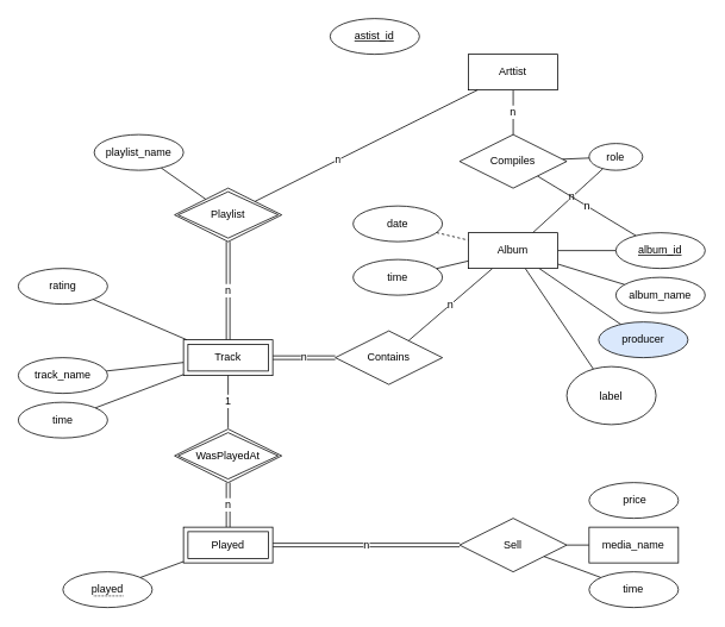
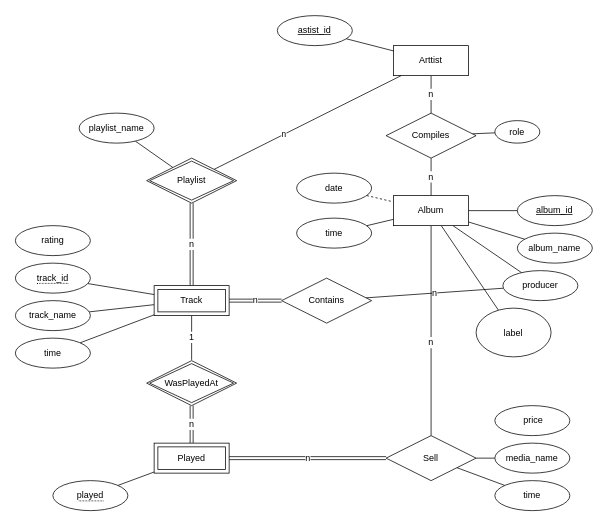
+ <mxCell id="19" style="edgeStyle=none;rounded=0;orthogonalLoop=1;jettySize=auto;html=1;endArrow=none;endFill=0;" parent="1" source="45" target="9" edge="1"><mxGeometry relative="1" as="geometry"><mxPoint x="461.287" y="50.853" as="sourcePoint" /></mxGeometry></mxCell>
- <mxCell id="7" value="n" style="edgeStyle=none;rounded=0;orthogonalLoop=1;jettySize=auto;html=1;endArrow=none;endFill=0;fontSize=12;" parent="1" source="51" target="40" edge="1"><mxGeometry x="0.111" relative="1" as="geometry"><mxPoint as="offset" /><mxPoint x="574.29" y="300" as="sourcePoint" /></mxGeometry></mxCell>
+ <mxCell id="7" value="n" style="edgeStyle=none;rounded=0;orthogonalLoop=1;jettySize=auto;html=1;endArrow=none;endFill=0;fontSize=12;" parent="1" source="51" target="30" edge="1"><mxGeometry x="0.111" relative="1" as="geometry"><mxPoint as="offset" /><mxPoint x="574.29" y="300" as="sourcePoint" /></mxGeometry></mxCell>
- <mxCell id="10" value="n" style="edgeStyle=none;rounded=0;orthogonalLoop=1;jettySize=auto;html=1;endArrow=none;endFill=0;fontSize=12;" parent="1" source="53" target="55" edge="1"><mxGeometry relative="1" as="geometry"><mxPoint x="574.29" y="210" as="sourcePoint" /><mxPoint x="574.29" y="260" as="targetPoint" /></mxGeometry></mxCell>
+ <mxCell id="10" value="n" style="edgeStyle=none;rounded=0;orthogonalLoop=1;jettySize=auto;html=1;endArrow=none;endFill=0;fontSize=12;" parent="1" source="53" target="51" edge="1"><mxGeometry relative="1" as="geometry"><mxPoint x="574.29" y="210" as="sourcePoint" /><mxPoint x="574.29" y="260" as="targetPoint" /></mxGeometry></mxCell>
- <mxCell id="11" value="n" style="edgeStyle=none;rounded=0;orthogonalLoop=1;jettySize=auto;html=1;endArrow=none;endFill=0;fontSize=12;" parent="1" source="12" target="51" edge="1"><mxGeometry relative="1" as="geometry"><mxPoint x="551.075" y="300" as="targetPoint" /></mxGeometry></mxCell>
+ <mxCell id="11" value="n" style="edgeStyle=none;rounded=0;orthogonalLoop=1;jettySize=auto;html=1;endArrow=none;endFill=0;fontSize=12;" parent="1" source="12" target="39" edge="1"><mxGeometry relative="1" as="geometry"><mxPoint x="551.075" y="300" as="targetPoint" /></mxGeometry></mxCell>
- <mxCell id="28" style="edgeStyle=none;rounded=0;orthogonalLoop=1;jettySize=auto;html=1;endArrow=none;endFill=0;" parent="1" source="29" target="46" edge="1"><mxGeometry relative="1" as="geometry"><mxPoint x="208.75" y="380" as="targetPoint" /></mxGeometry></mxCell>
+ <mxCell id="56" value="&lt;span style=&quot;border-bottom: 1px dotted&quot;&gt;track_id&lt;/span&gt;" style="ellipse;whiteSpace=wrap;html=1;align=center;" vertex="1" parent="1"><mxGeometry x="20" y="350" width="100" height="40" as="geometry" /></mxCell>
- <mxCell id="39" value="producer" style="ellipse;whiteSpace=wrap;html=1;align=center;fillColor=#dae8fc;" parent="1" vertex="1"><mxGeometry x="670" y="360" width="100" height="40" as="geometry" /></mxCell>
+ <mxCell id="39" value="producer" style="ellipse;whiteSpace=wrap;html=1;align=center;" parent="1" vertex="1"><mxGeometry x="670" y="360" width="100" height="40" as="geometry" /></mxCell>
+ <mxCell id="17" style="edgeStyle=none;rounded=0;orthogonalLoop=1;jettySize=auto;html=1;endArrow=none;endFill=0;" parent="1" source="56" target="46" edge="1"><mxGeometry relative="1" as="geometry"><mxPoint x="116.6" y="377.249" as="sourcePoint" /><mxPoint x="205" y="400" as="targetPoint" /></mxGeometry></mxCell>
- <mxCell id="34" value="media_name" style="whiteSpace=wrap;html=1;align=center;rounded=0;" parent="1" vertex="1"><mxGeometry x="659.29" y="590" width="100" height="40" as="geometry" /></mxCell>
+ <mxCell id="34" value="media_name" style="ellipse;whiteSpace=wrap;html=1;align=center;" parent="1" vertex="1"><mxGeometry x="659.29" y="590" width="100" height="40" as="geometry" /></mxCell>
